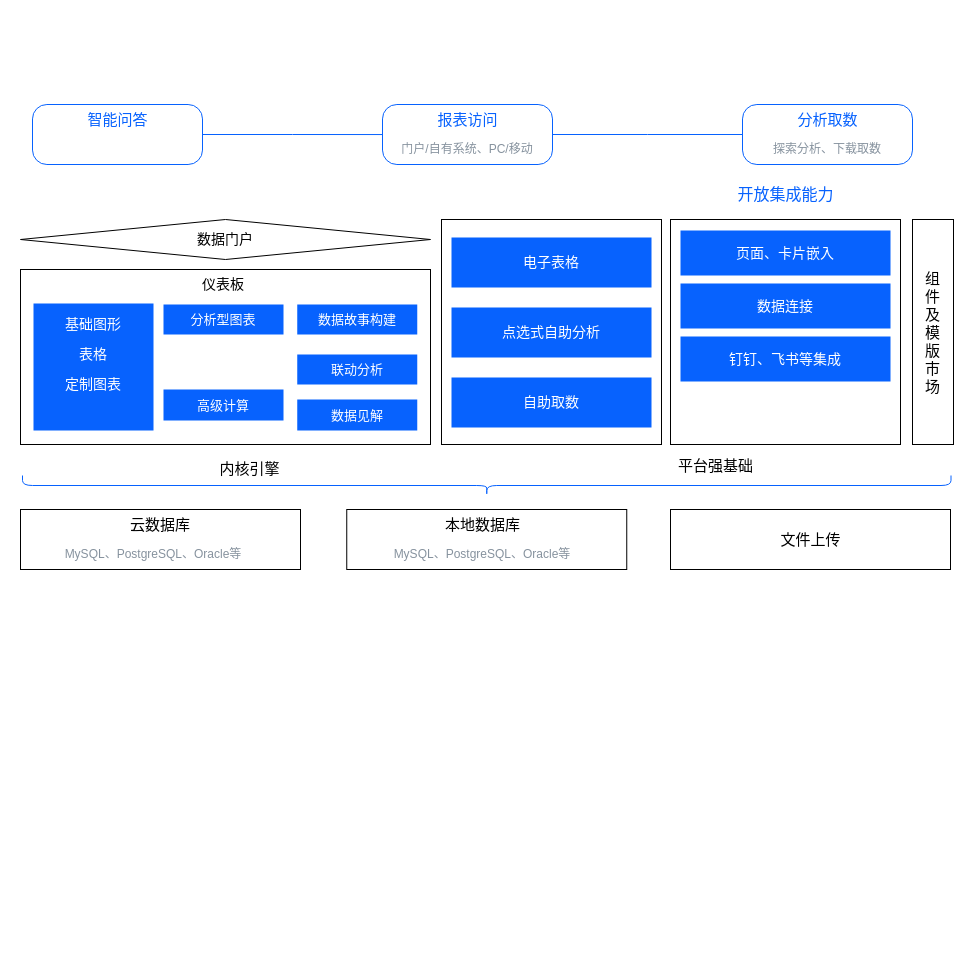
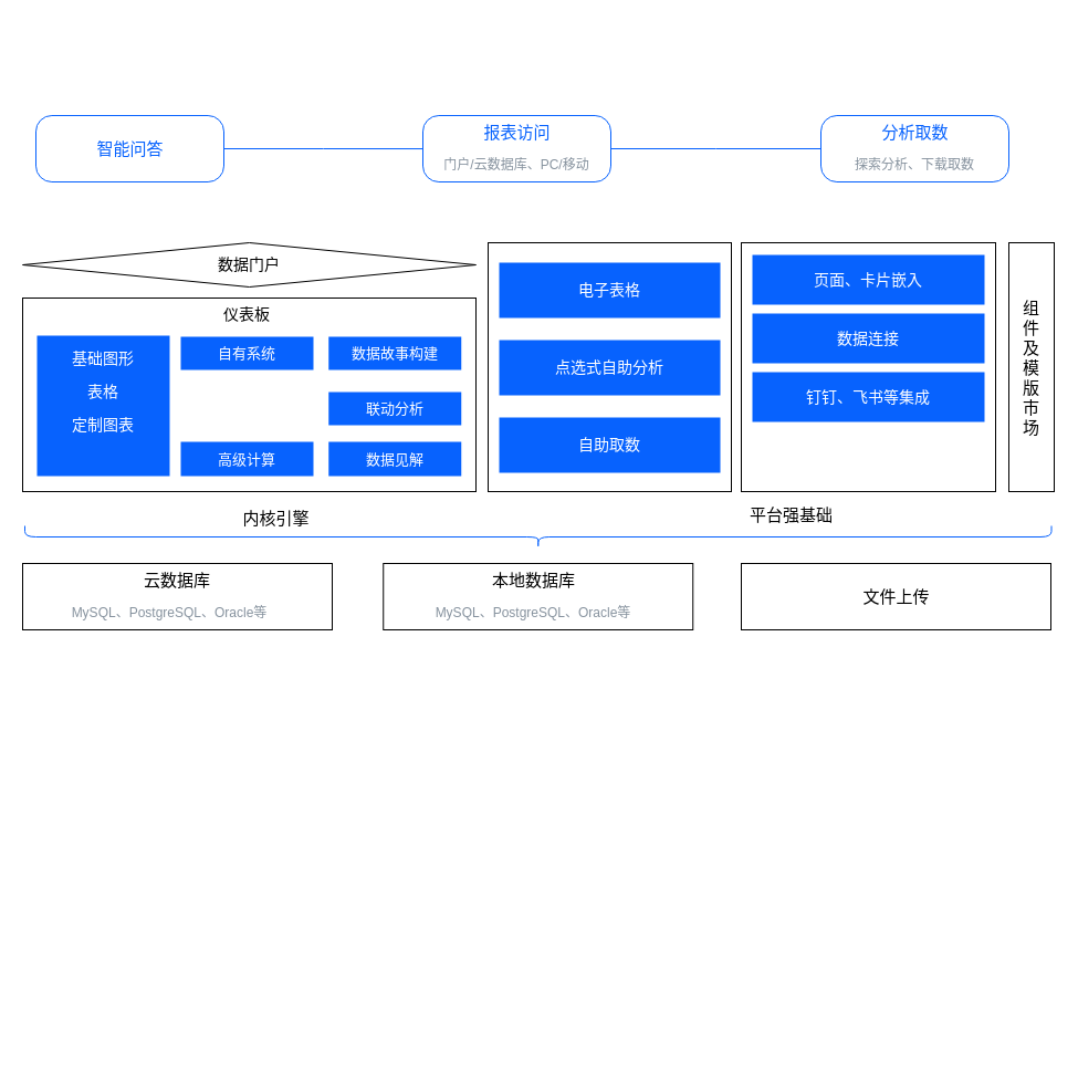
- <mxCell id="4" value="智能问答" style="text;html=1;align=center;verticalAlign=middle;whiteSpace=wrap;rounded=0;fontColor=light-dark(#0762fe, #ededed);fontSize=15;" vertex="1" parent="1"><mxGeometry x="79.5" y="104" width="75" height="30" as="geometry" /></mxCell>
+ <mxCell id="4" value="智能问答" style="text;html=1;align=center;verticalAlign=middle;whiteSpace=wrap;rounded=0;fontColor=light-dark(#0762fe, #ededed);fontSize=15;" vertex="1" parent="1"><mxGeometry x="79.5" y="119" width="75" height="30" as="geometry" /></mxCell>
- <mxCell id="8" value="门户/自有系统、PC/移动" style="text;html=1;align=center;verticalAlign=middle;whiteSpace=wrap;rounded=0;fontColor=light-dark(#86929e, #ededed);" vertex="1" parent="1"><mxGeometry x="392" y="134" width="150" height="30" as="geometry" /></mxCell>
+ <mxCell id="8" value="门户/云数据库、PC/移动" style="text;html=1;align=center;verticalAlign=middle;whiteSpace=wrap;rounded=0;fontColor=light-dark(#86929e, #ededed);" vertex="1" parent="1"><mxGeometry x="392" y="134" width="150" height="30" as="geometry" /></mxCell>
- <mxCell id="44" value="开放集成能力" style="text;html=1;align=center;verticalAlign=middle;whiteSpace=wrap;rounded=0;fontColor=light-dark(#0762fe, #ededed);fontSize=16;" vertex="1" parent="1"><mxGeometry x="727.5" y="179" width="115" height="30" as="geometry" /></mxCell>
- <mxCell id="18" value="分析型图表" style="rounded=0;whiteSpace=wrap;html=1;fillColor=light-dark(#0762fe, #ededed);strokeColor=none;fontColor=#FFFFFF;fontSize=13;" vertex="1" parent="1"><mxGeometry x="163" y="304" width="120" height="30" as="geometry" /></mxCell>
+ <mxCell id="18" value="自有系统" style="rounded=0;whiteSpace=wrap;html=1;fillColor=light-dark(#0762fe, #ededed);strokeColor=none;fontColor=#FFFFFF;fontSize=13;" vertex="1" parent="1"><mxGeometry x="163" y="304" width="120" height="30" as="geometry" /></mxCell>
- <mxCell id="19" value="高级计算" style="rounded=0;whiteSpace=wrap;html=1;fillColor=light-dark(#0762fe, #ededed);strokeColor=none;fontColor=light-dark(#ffffff, #ededed);fontSize=13;" vertex="1" parent="1"><mxGeometry x="163" y="389" width="120" height="31" as="geometry" /></mxCell>
+ <mxCell id="19" value="高级计算" style="rounded=0;whiteSpace=wrap;html=1;fillColor=light-dark(#0762fe, #ededed);strokeColor=none;fontColor=light-dark(#ffffff, #ededed);fontSize=13;" vertex="1" parent="1"><mxGeometry x="163" y="399" width="120" height="31" as="geometry" /></mxCell>
